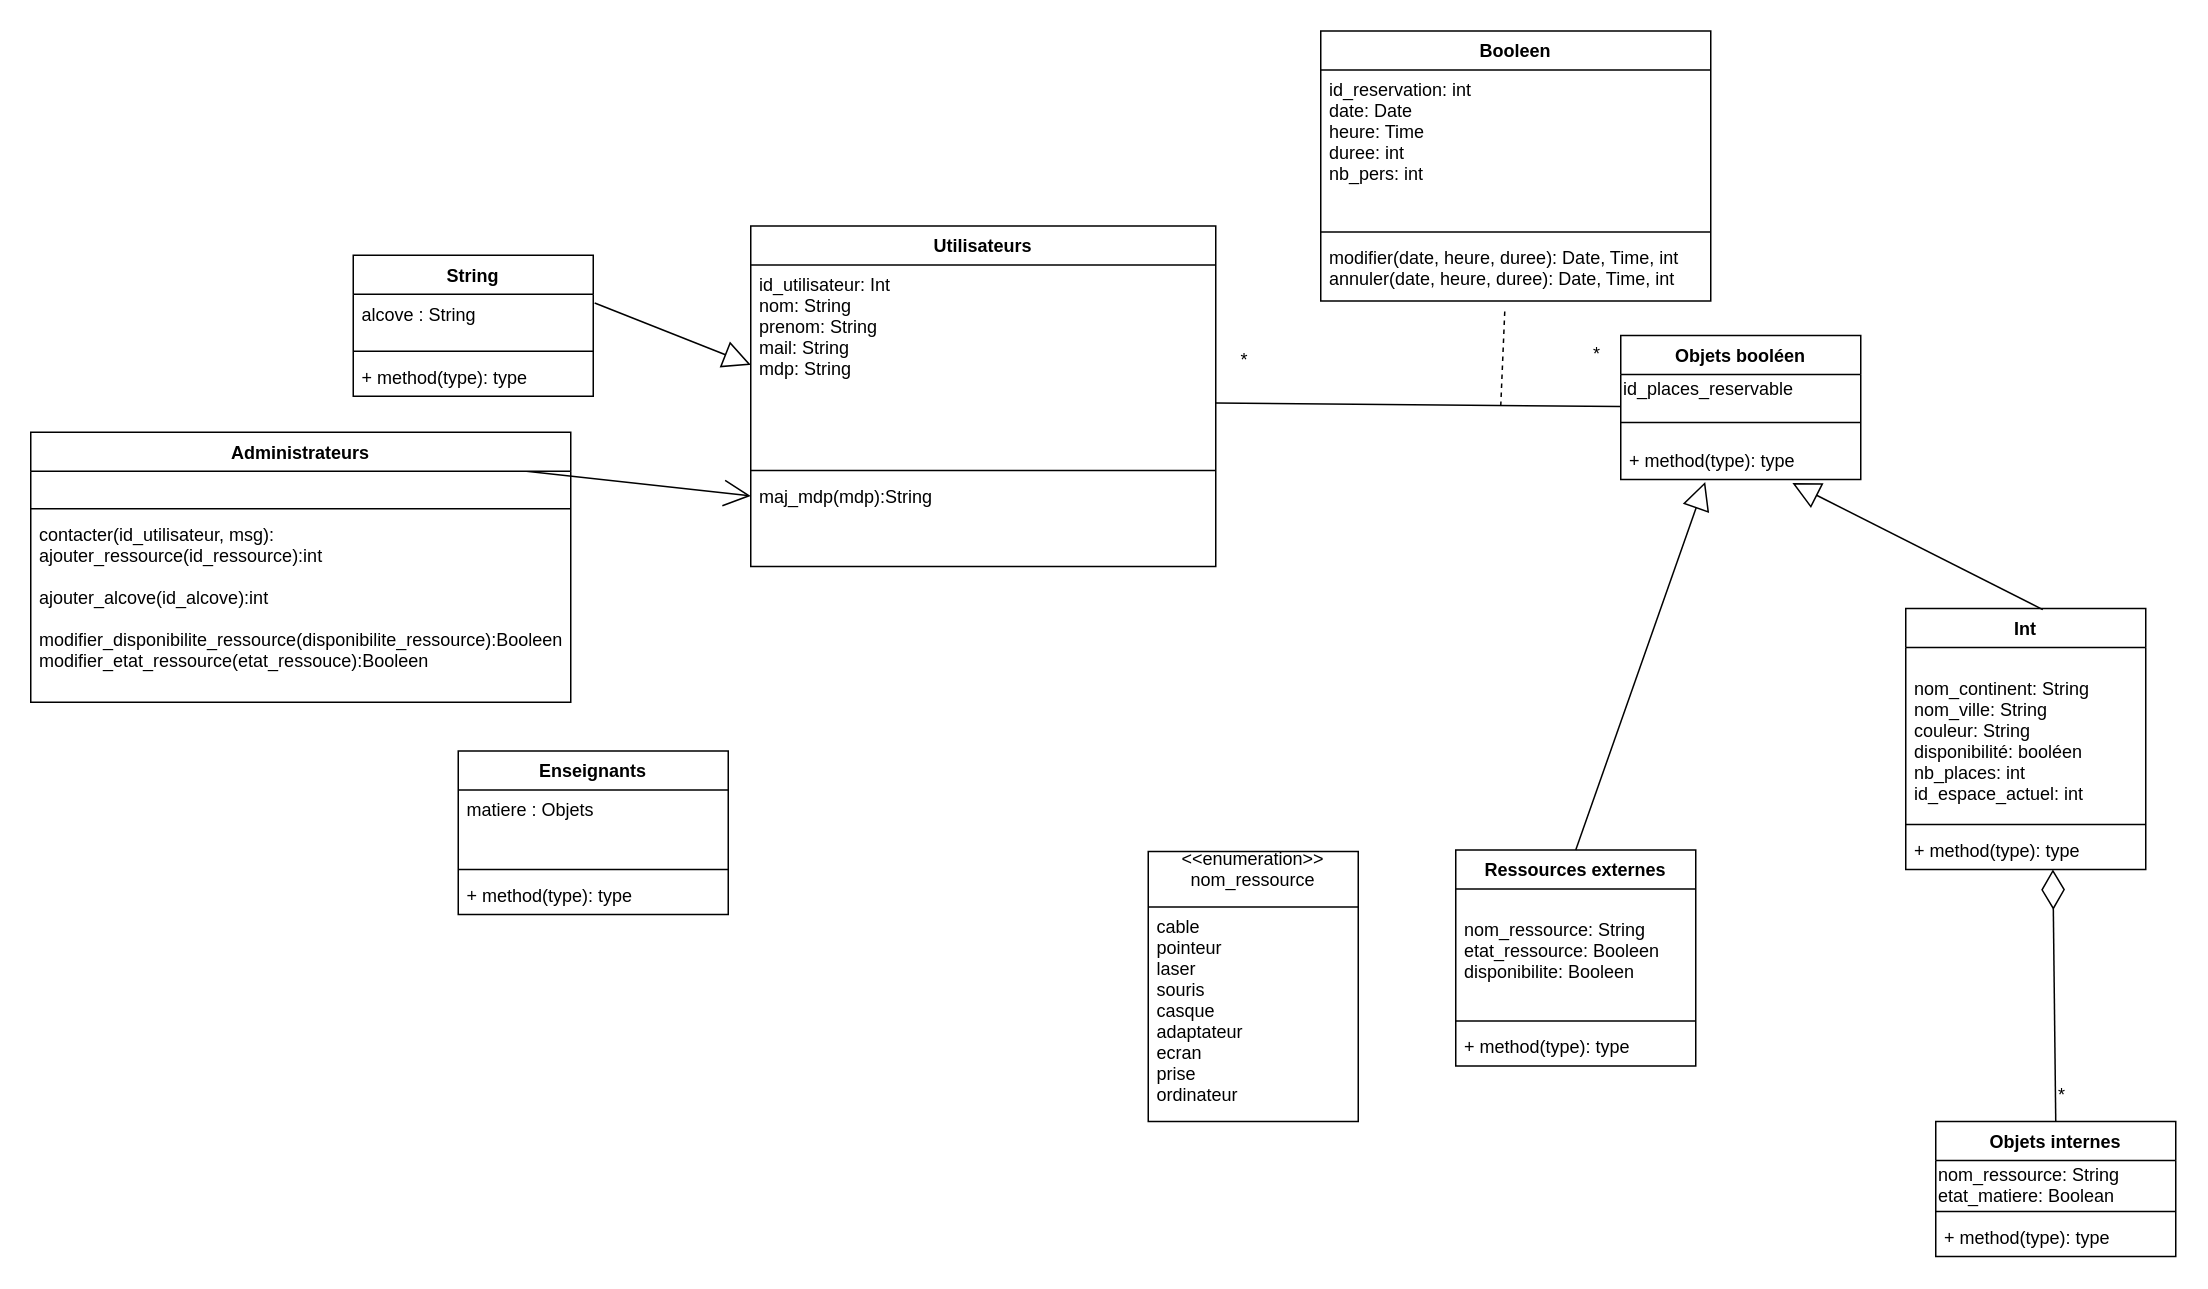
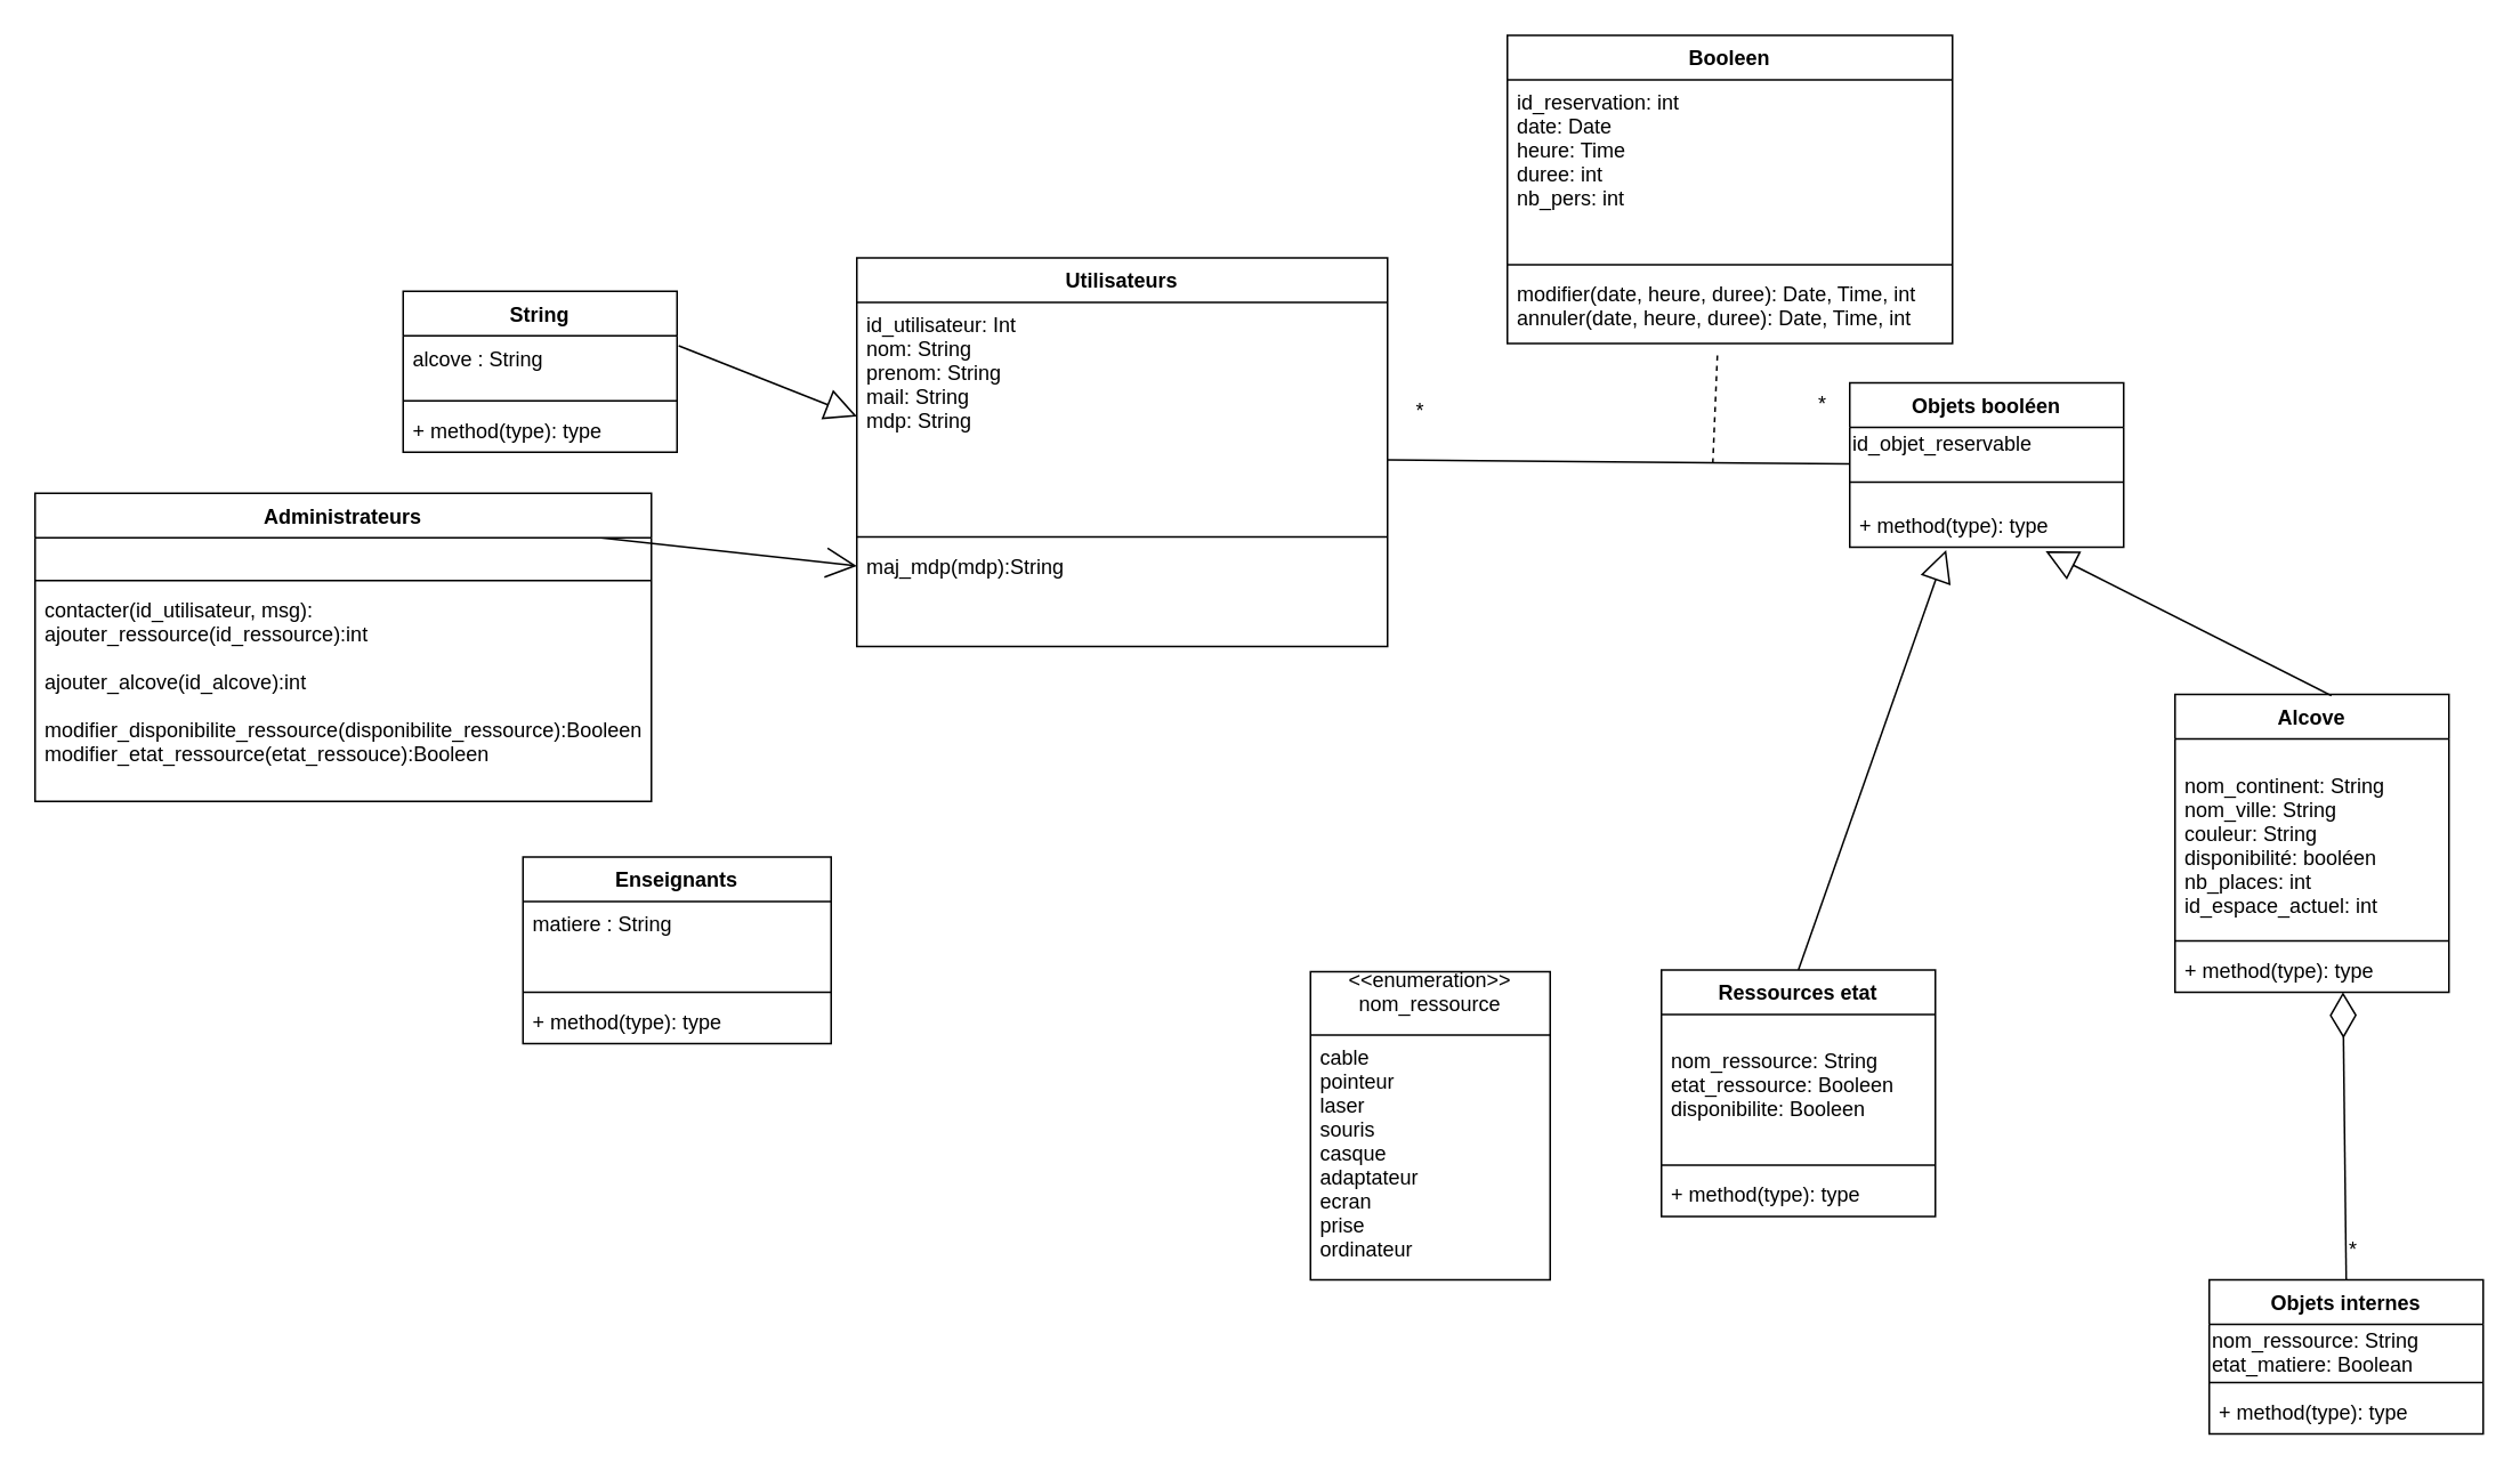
- <mxCell id="47" value="id_places_reservable&lt;br&gt;" style="text;html=1;resizable=0;points=[];autosize=1;align=left;verticalAlign=top;spacingTop=-4;" parent="46" vertex="1"><mxGeometry y="26" width="160" height="20" as="geometry" /></mxCell>
+ <mxCell id="47" value="id_objet_reservable&lt;br&gt;" style="text;html=1;resizable=0;points=[];autosize=1;align=left;verticalAlign=top;spacingTop=-4;" parent="46" vertex="1"><mxGeometry y="26" width="160" height="20" as="geometry" /></mxCell>
- <mxCell id="7" value="Int" style="swimlane;fontStyle=1;align=center;verticalAlign=top;childLayout=stackLayout;horizontal=1;startSize=26;horizontalStack=0;resizeParent=1;resizeParentMax=0;resizeLast=0;collapsible=1;marginBottom=0;" parent="1" vertex="1"><mxGeometry x="1270" y="405" width="160" height="174" as="geometry" /></mxCell>
+ <mxCell id="7" value="Alcove" style="swimlane;fontStyle=1;align=center;verticalAlign=top;childLayout=stackLayout;horizontal=1;startSize=26;horizontalStack=0;resizeParent=1;resizeParentMax=0;resizeLast=0;collapsible=1;marginBottom=0;" parent="1" vertex="1"><mxGeometry x="1270" y="405" width="160" height="174" as="geometry" /></mxCell>
- <mxCell id="32" value="matiere : Objets&#10;&#10;&#10;" style="text;strokeColor=none;fillColor=none;align=left;verticalAlign=top;spacingLeft=4;spacingRight=4;overflow=hidden;rotatable=0;points=[[0,0.5],[1,0.5]];portConstraint=eastwest;" parent="31" vertex="1"><mxGeometry y="26" width="180" height="49" as="geometry" /></mxCell>
+ <mxCell id="32" value="matiere : String&#10;&#10;&#10;" style="text;strokeColor=none;fillColor=none;align=left;verticalAlign=top;spacingLeft=4;spacingRight=4;overflow=hidden;rotatable=0;points=[[0,0.5],[1,0.5]];portConstraint=eastwest;" parent="31" vertex="1"><mxGeometry y="26" width="180" height="49" as="geometry" /></mxCell>
- <mxCell id="27" value="Ressources externes" style="swimlane;fontStyle=1;align=center;verticalAlign=top;childLayout=stackLayout;horizontal=1;startSize=26;horizontalStack=0;resizeParent=1;resizeParentMax=0;resizeLast=0;collapsible=1;marginBottom=0;" parent="1" vertex="1"><mxGeometry x="970" y="566" width="160" height="144" as="geometry" /></mxCell>
+ <mxCell id="27" value="Ressources etat" style="swimlane;fontStyle=1;align=center;verticalAlign=top;childLayout=stackLayout;horizontal=1;startSize=26;horizontalStack=0;resizeParent=1;resizeParentMax=0;resizeLast=0;collapsible=1;marginBottom=0;" parent="1" vertex="1"><mxGeometry x="970" y="566" width="160" height="144" as="geometry" /></mxCell>
